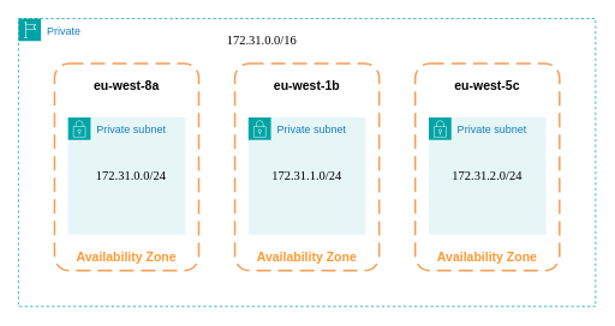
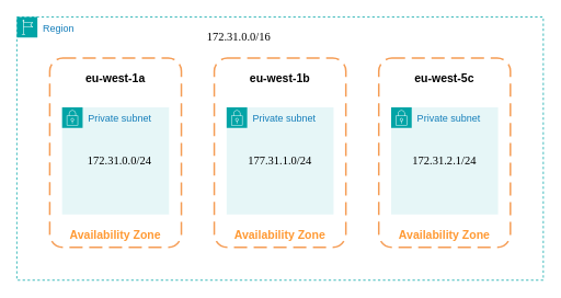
- <mxCell id="2" value="Private" style="points=[[0,0],[0.25,0],[0.5,0],[0.75,0],[1,0],[1,0.25],[1,0.5],[1,0.75],[1,1],[0.75,1],[0.5,1],[0.25,1],[0,1],[0,0.75],[0,0.5],[0,0.25]];outlineConnect=0;gradientColor=none;html=1;whiteSpace=wrap;fontSize=12;fontStyle=0;container=1;pointerEvents=0;collapsible=0;recursiveResize=0;shape=mxgraph.aws4.group;grIcon=mxgraph.aws4.group_region;strokeColor=#00A4A6;fillColor=none;verticalAlign=top;align=left;spacingLeft=30;fontColor=#147EBA;dashed=1;" vertex="1" parent="1"><mxGeometry x="20" y="20" width="640" height="320" as="geometry" /></mxCell>
+ <mxCell id="2" value="Region" style="points=[[0,0],[0.25,0],[0.5,0],[0.75,0],[1,0],[1,0.25],[1,0.5],[1,0.75],[1,1],[0.75,1],[0.5,1],[0.25,1],[0,1],[0,0.75],[0,0.5],[0,0.25]];outlineConnect=0;gradientColor=none;html=1;whiteSpace=wrap;fontSize=12;fontStyle=0;container=1;pointerEvents=0;collapsible=0;recursiveResize=0;shape=mxgraph.aws4.group;grIcon=mxgraph.aws4.group_region;strokeColor=#00A4A6;fillColor=none;verticalAlign=top;align=left;spacingLeft=30;fontColor=#147EBA;dashed=1;" vertex="1" parent="1"><mxGeometry x="20" y="20" width="640" height="320" as="geometry" /></mxCell>
- <mxCell id="4" value="eu-west-8a" style="text;html=1;align=center;verticalAlign=middle;whiteSpace=wrap;rounded=0;fontStyle=1;fontSize=14;" vertex="1" parent="2"><mxGeometry x="50" y="60" width="140" height="30" as="geometry" /></mxCell>
+ <mxCell id="4" value="eu-west-1a" style="text;html=1;align=center;verticalAlign=middle;whiteSpace=wrap;rounded=0;fontStyle=1;fontSize=14;" vertex="1" parent="2"><mxGeometry x="50" y="60" width="140" height="30" as="geometry" /></mxCell>
- <mxCell id="10" value="172.31.1.0/24" style="text;html=1;align=center;verticalAlign=middle;whiteSpace=wrap;rounded=0;fontFamily=Verdana;fontSize=14;" vertex="1" parent="9"><mxGeometry x="5" y="50" width="120" height="30" as="geometry" /></mxCell>
+ <mxCell id="10" value="177.31.1.0/24" style="text;html=1;align=center;verticalAlign=middle;whiteSpace=wrap;rounded=0;fontFamily=Verdana;fontSize=14;" vertex="1" parent="9"><mxGeometry x="5" y="50" width="120" height="30" as="geometry" /></mxCell>
- <mxCell id="12" value="172.31.2.0/24" style="text;html=1;align=center;verticalAlign=middle;whiteSpace=wrap;rounded=0;fontFamily=Verdana;fontSize=14;" vertex="1" parent="11"><mxGeometry x="5" y="50" width="120" height="30" as="geometry" /></mxCell>
+ <mxCell id="12" value="172.31.2.1/24" style="text;html=1;align=center;verticalAlign=middle;whiteSpace=wrap;rounded=0;fontFamily=Verdana;fontSize=14;" vertex="1" parent="11"><mxGeometry x="5" y="50" width="120" height="30" as="geometry" /></mxCell>
